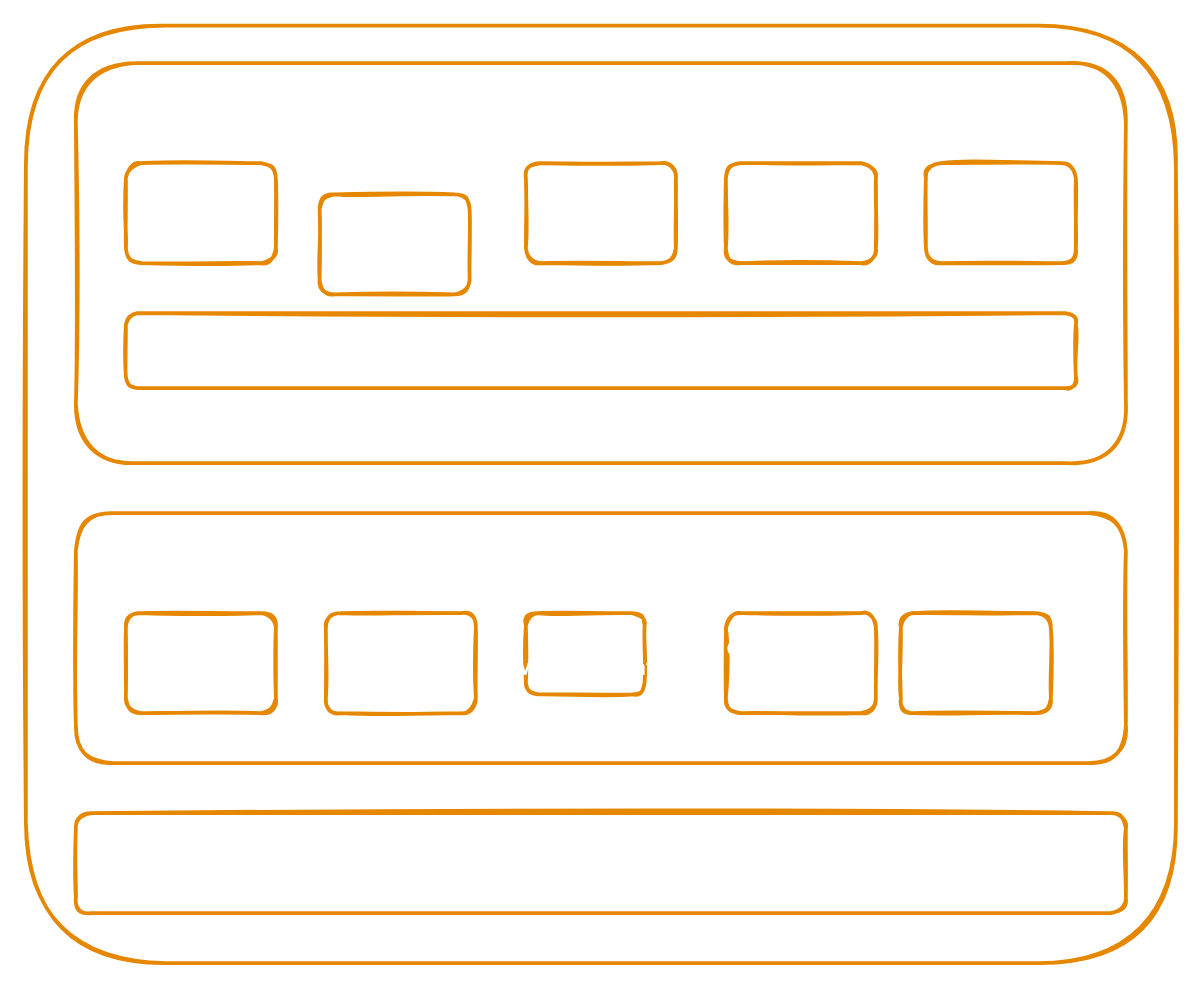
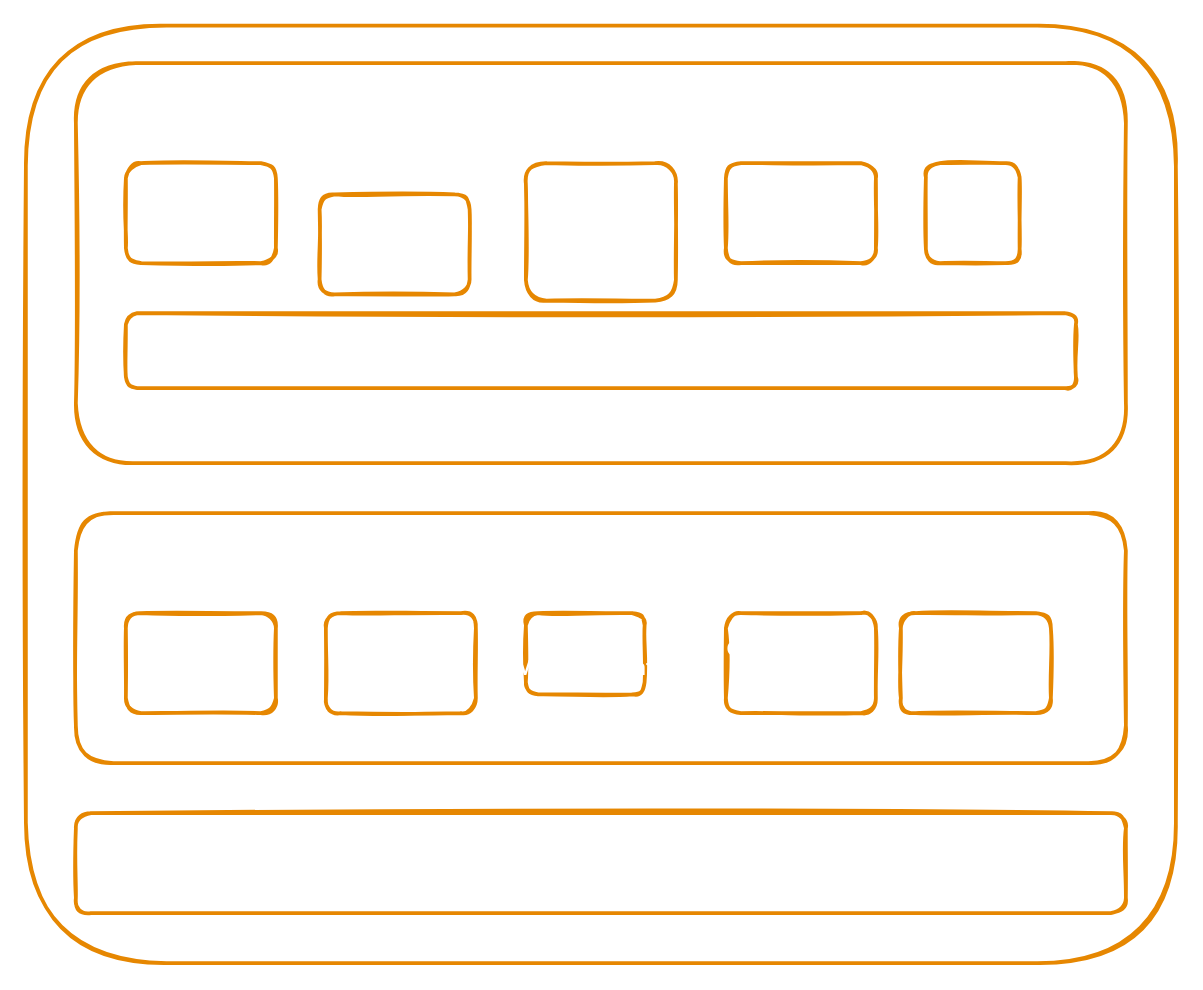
- <mxCell id="16" value="&lt;h2&gt;&lt;font color=&quot;#ffffff&quot;&gt;Security&lt;/font&gt;&lt;/h2&gt;" style="rounded=1;whiteSpace=wrap;html=1;shadow=0;glass=0;sketch=1;strokeColor=#E68701;strokeWidth=3;fillColor=none;" vertex="1" parent="1"><mxGeometry x="420" y="130" width="120" height="80" as="geometry" /></mxCell>
+ <mxCell id="16" value="&lt;h2&gt;&lt;font color=&quot;#ffffff&quot;&gt;Security&lt;/font&gt;&lt;/h2&gt;" style="rounded=1;whiteSpace=wrap;html=1;shadow=0;glass=0;sketch=1;strokeColor=#E68701;strokeWidth=3;fillColor=none;" vertex="1" parent="1"><mxGeometry x="420" y="130" width="120" height="110" as="geometry" /></mxCell>
- <mxCell id="18" value="&lt;h2&gt;&lt;font color=&quot;#ffffff&quot;&gt;Metrics&lt;/font&gt;&lt;/h2&gt;" style="rounded=1;whiteSpace=wrap;html=1;shadow=0;glass=0;sketch=1;strokeColor=#E68701;strokeWidth=3;fillColor=none;" vertex="1" parent="1"><mxGeometry x="740" y="130" width="120" height="80" as="geometry" /></mxCell>
+ <mxCell id="18" value="&lt;h2&gt;&lt;font color=&quot;#ffffff&quot;&gt;Metrics&lt;/font&gt;&lt;/h2&gt;" style="rounded=1;whiteSpace=wrap;html=1;shadow=0;glass=0;sketch=1;strokeColor=#E68701;strokeWidth=3;fillColor=none;" vertex="1" parent="1"><mxGeometry x="740" y="130" width="75" height="80" as="geometry" /></mxCell>
